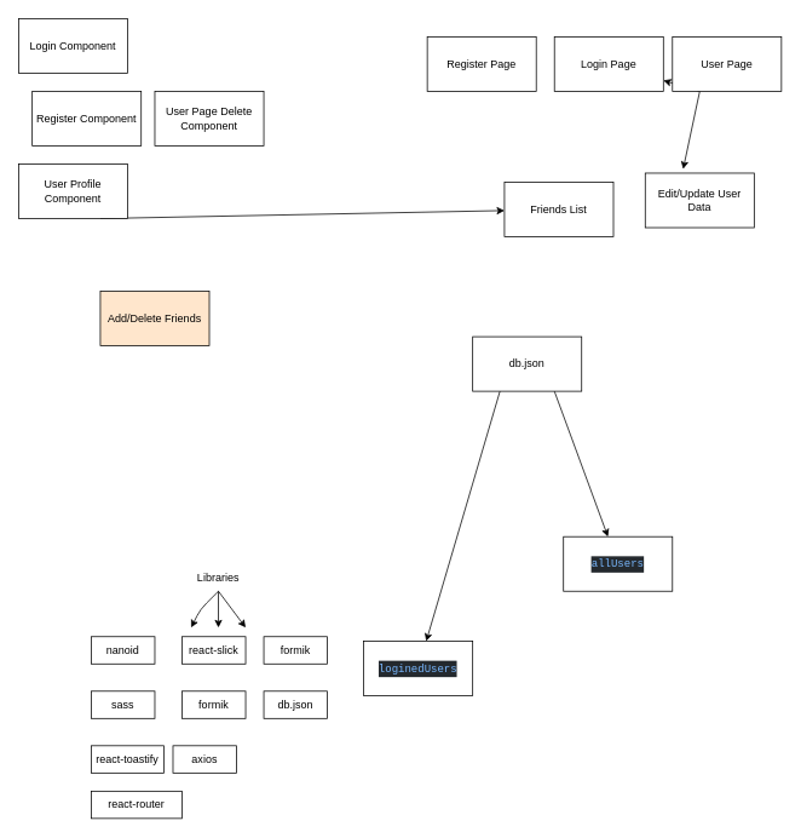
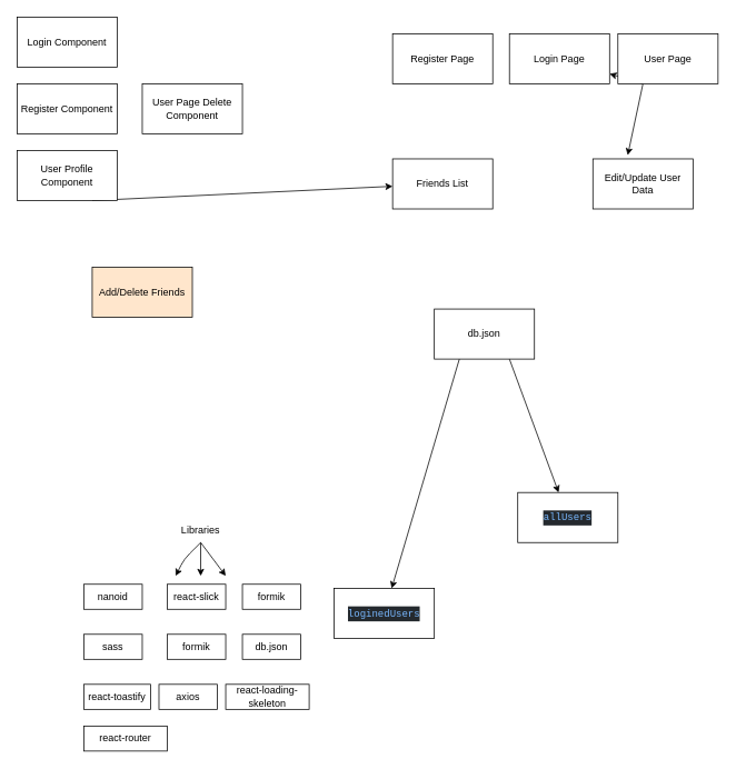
- <mxCell id="3" value="Register Component" style="rounded=0;whiteSpace=wrap;html=1;" vertex="1" parent="1"><mxGeometry x="35" y="100" width="120" height="60" as="geometry" /></mxCell>
+ <mxCell id="3" value="Register Component" style="rounded=0;whiteSpace=wrap;html=1;" vertex="1" parent="1"><mxGeometry x="20" y="100" width="120" height="60" as="geometry" /></mxCell>
- <mxCell id="12" value="Friends List" style="rounded=0;whiteSpace=wrap;html=1;" vertex="1" parent="1"><mxGeometry x="555" y="200" width="120" height="60" as="geometry" /></mxCell>
+ <mxCell id="12" value="Friends List" style="rounded=0;whiteSpace=wrap;html=1;" vertex="1" parent="1"><mxGeometry x="470" y="190" width="120" height="60" as="geometry" /></mxCell>
+ <mxCell id="30" value="react-loading-skeleton" style="rounded=0;whiteSpace=wrap;html=1;" vertex="1" parent="1"><mxGeometry x="270" y="820" width="100" height="30" as="geometry" /></mxCell>
